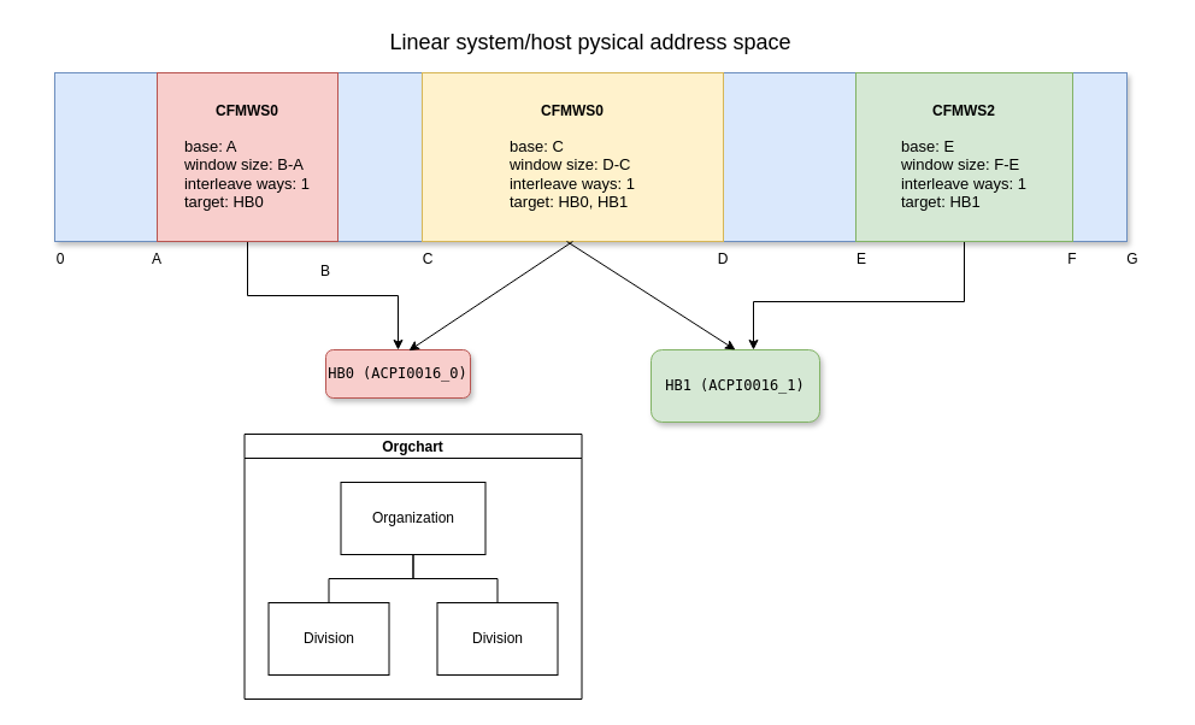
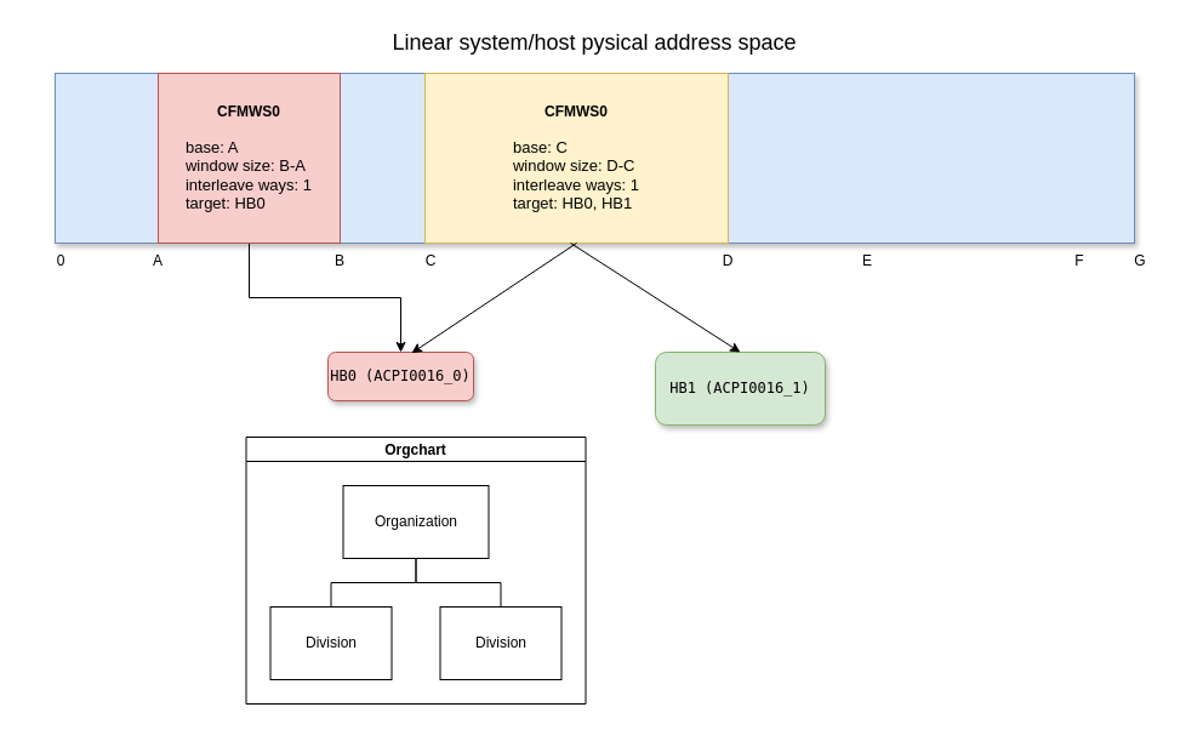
- <mxCell id="17" value="&lt;b&gt;CFMWS2&lt;br&gt;&lt;/b&gt;&lt;br&gt;&lt;div style=&quot;text-align: left; font-size: 13px;&quot;&gt;&lt;span style=&quot;background-color: initial;&quot;&gt;&lt;font style=&quot;font-size: 13px;&quot;&gt;base: E&lt;/font&gt;&lt;/span&gt;&lt;/div&gt;&lt;div style=&quot;text-align: left; font-size: 13px;&quot;&gt;&lt;span style=&quot;background-color: initial;&quot;&gt;&lt;font style=&quot;font-size: 13px;&quot;&gt;window size: F-E&lt;/font&gt;&lt;/span&gt;&lt;/div&gt;&lt;div style=&quot;text-align: left; font-size: 13px;&quot;&gt;&lt;span style=&quot;background-color: initial;&quot;&gt;&lt;font style=&quot;font-size: 13px;&quot;&gt;interleave ways: 1&lt;/font&gt;&lt;/span&gt;&lt;/div&gt;&lt;div style=&quot;text-align: left; font-size: 13px;&quot;&gt;&lt;span style=&quot;background-color: initial;&quot;&gt;target: HB1&lt;/span&gt;&lt;br&gt;&lt;/div&gt;" style="rounded=0;whiteSpace=wrap;html=1;fillColor=#d5e8d4;strokeColor=#82b366;" vertex="1" parent="1"><mxGeometry x="710" y="60" width="180" height="140" as="geometry" /></mxCell>
- <mxCell id="10" value="B" style="text;strokeColor=none;align=center;fillColor=none;html=1;verticalAlign=middle;whiteSpace=wrap;rounded=0;" vertex="1" parent="1"><mxGeometry x="240" y="210" width="60" height="30" as="geometry" /></mxCell>
+ <mxCell id="10" value="B" style="text;strokeColor=none;align=center;fillColor=none;html=1;verticalAlign=middle;whiteSpace=wrap;rounded=0;" vertex="1" parent="1"><mxGeometry x="250" y="200" width="60" height="30" as="geometry" /></mxCell>
- <mxCell id="16" style="edgeStyle=orthogonalEdgeStyle;rounded=0;orthogonalLoop=1;jettySize=auto;html=1;" edge="1" parent="1" source="17" target="7"><mxGeometry relative="1" as="geometry"><Array as="points"><mxPoint x="800" y="250" /><mxPoint x="625" y="250" /></Array></mxGeometry></mxCell>
